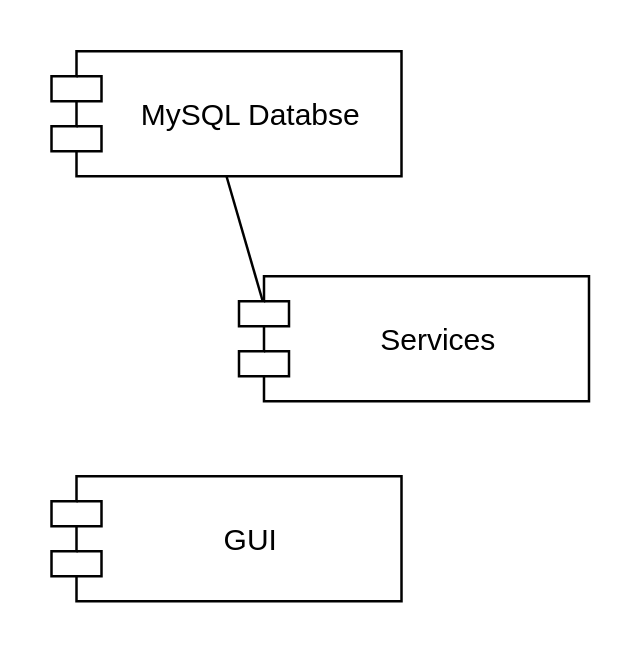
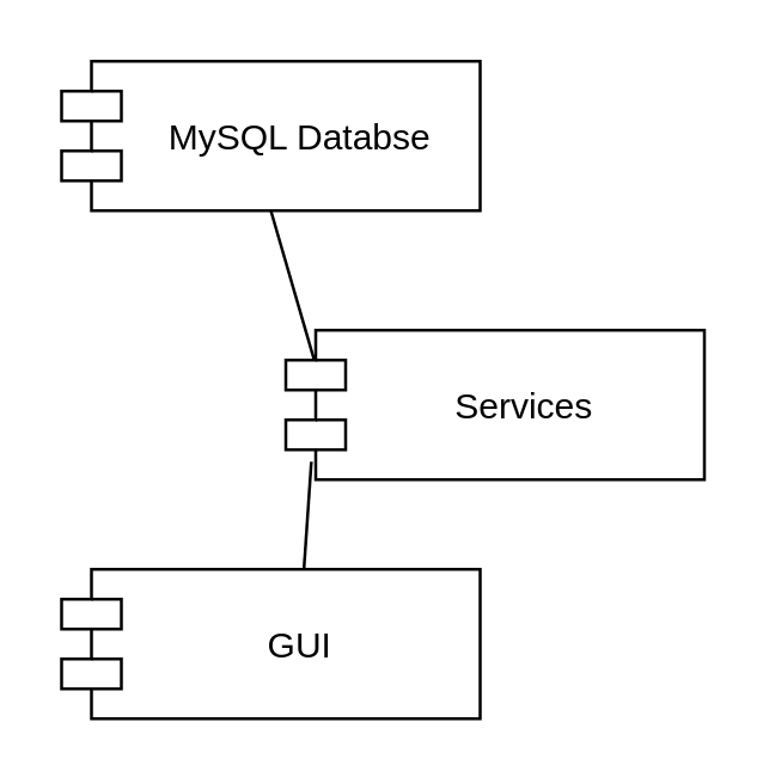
+ <mxCell id="6" value="" style="endArrow=none;html=1;exitX=0.579;exitY=0;exitDx=0;exitDy=0;exitPerimeter=0;entryX=0.061;entryY=0.88;entryDx=0;entryDy=0;entryPerimeter=0;" edge="1" parent="1" source="4" target="3"><mxGeometry width="50" height="50" relative="1" as="geometry"><mxPoint x="80" y="160" as="sourcePoint" /><mxPoint x="130" y="110" as="targetPoint" /></mxGeometry></mxCell>
